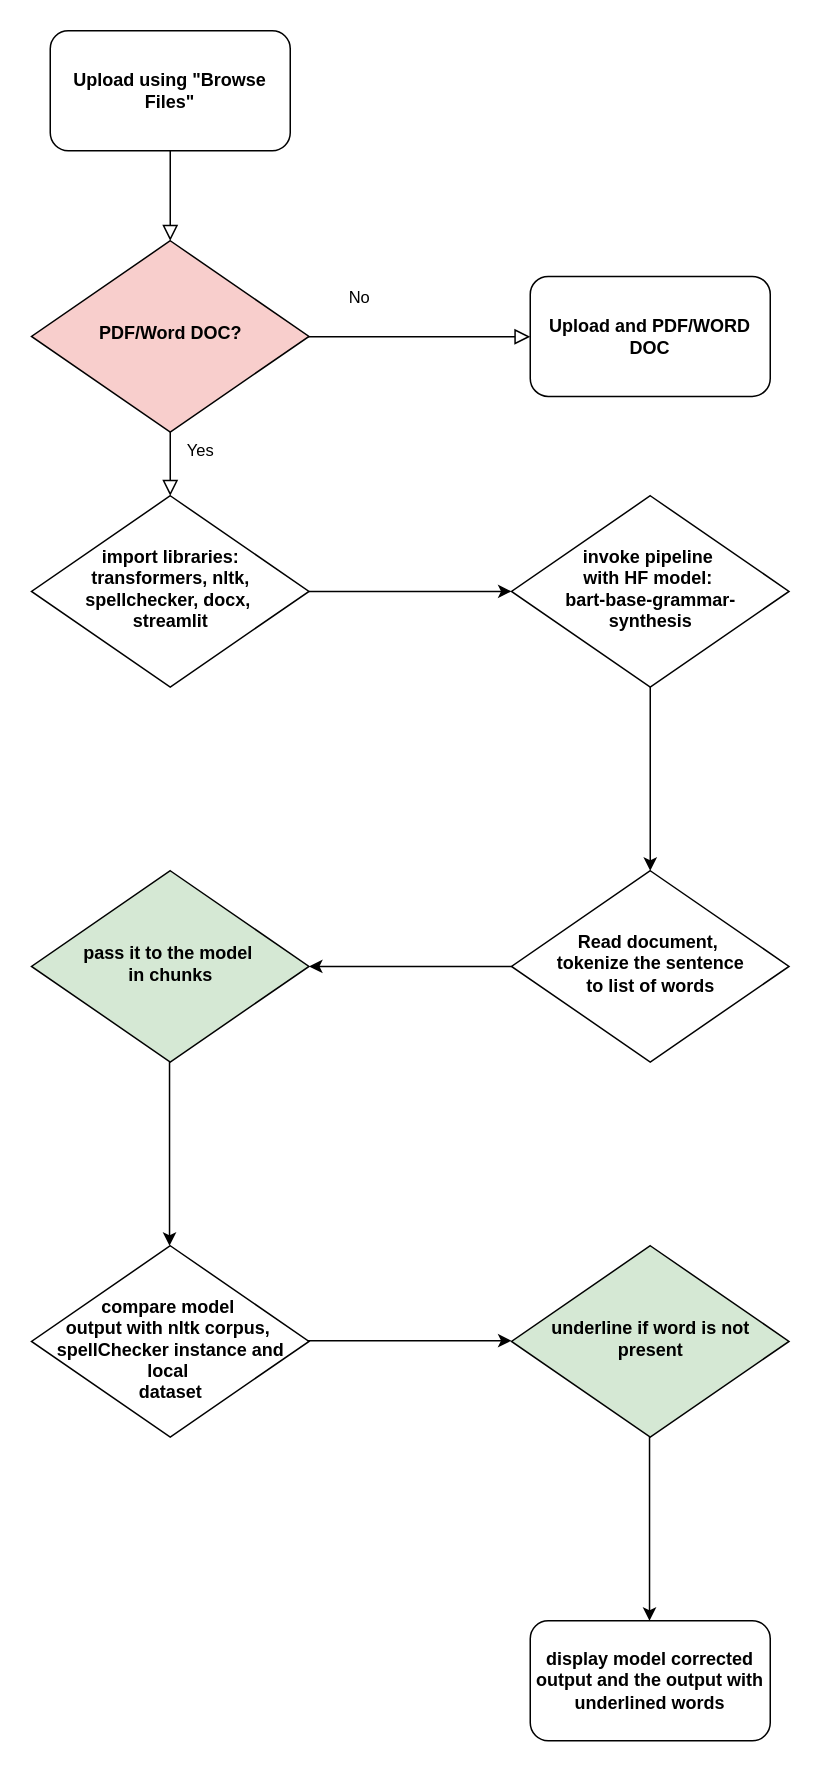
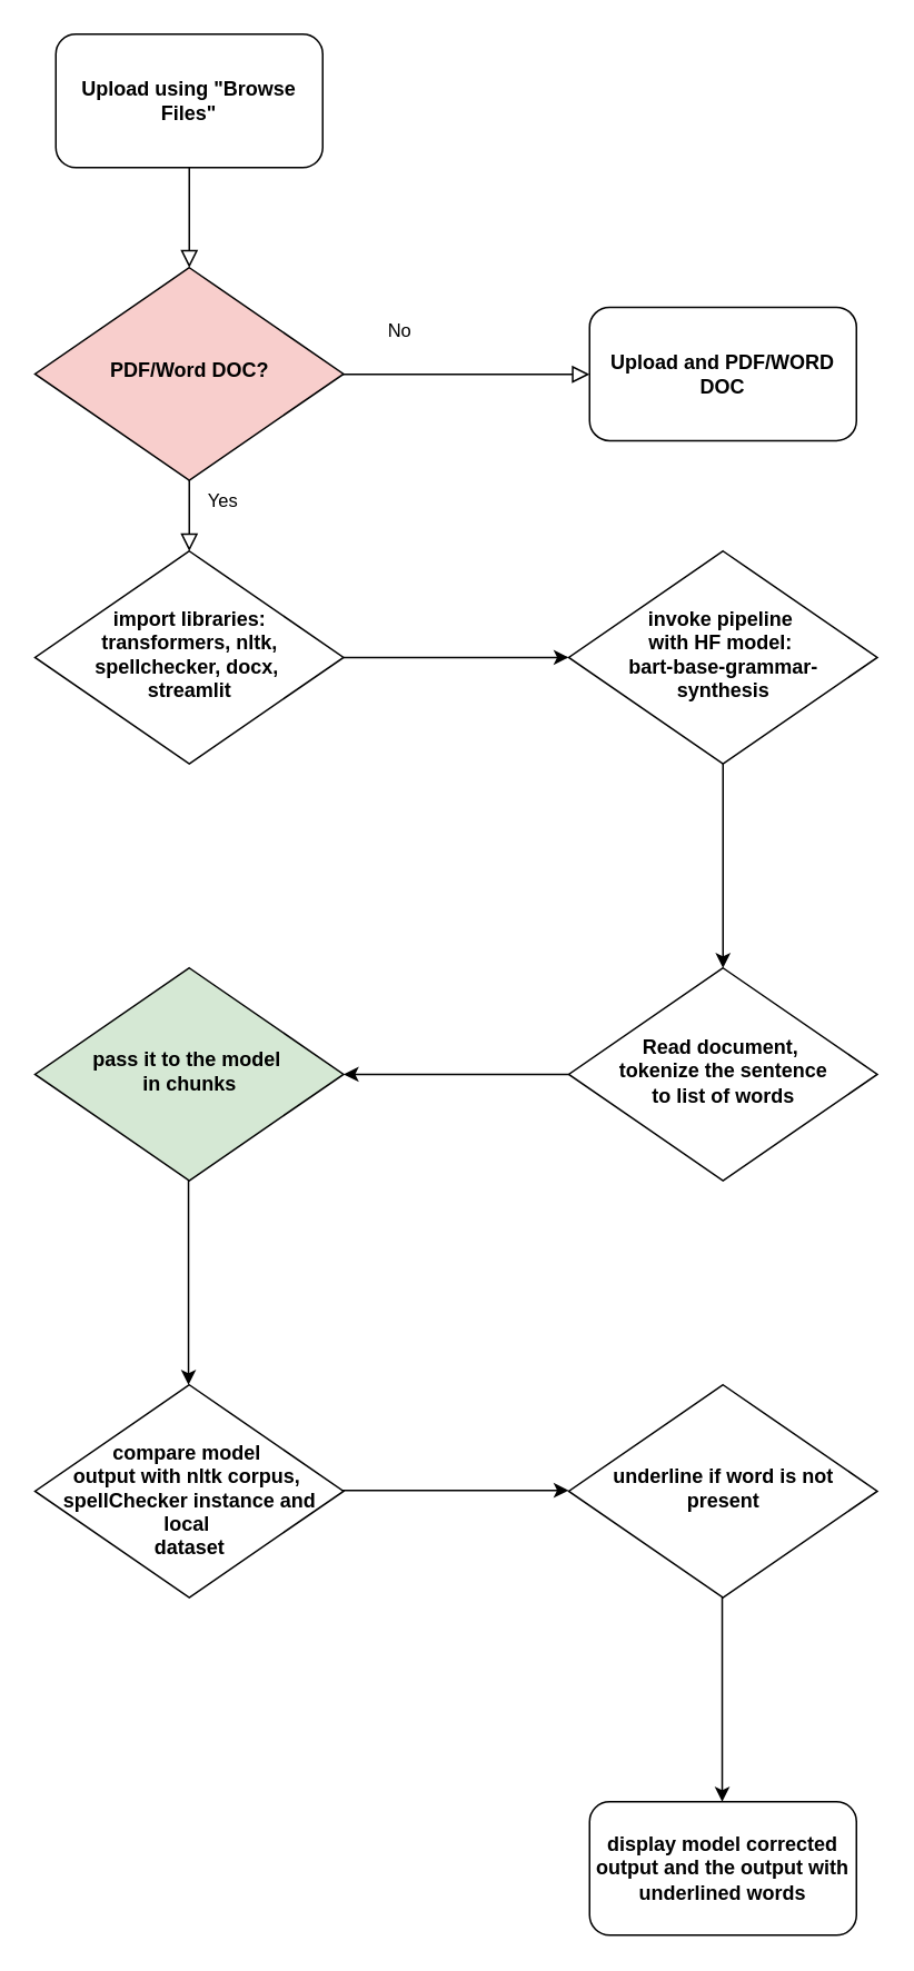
- <mxCell id="17" value="&lt;b&gt;underline if word is not present&lt;/b&gt;" style="rhombus;whiteSpace=wrap;html=1;shadow=0;fontFamily=Helvetica;fontSize=12;align=center;strokeWidth=1;spacing=6;spacingTop=-4;rotation=0;fillColor=#d5e8d4;" vertex="1" parent="1"><mxGeometry x="340.5" y="830" width="185" height="127.5" as="geometry" /></mxCell>
+ <mxCell id="17" value="&lt;b&gt;underline if word is not present&lt;/b&gt;" style="rhombus;whiteSpace=wrap;html=1;shadow=0;fontFamily=Helvetica;fontSize=12;align=center;strokeWidth=1;spacing=6;spacingTop=-4;rotation=0;" vertex="1" parent="1"><mxGeometry x="340.5" y="830" width="185" height="127.5" as="geometry" /></mxCell>
